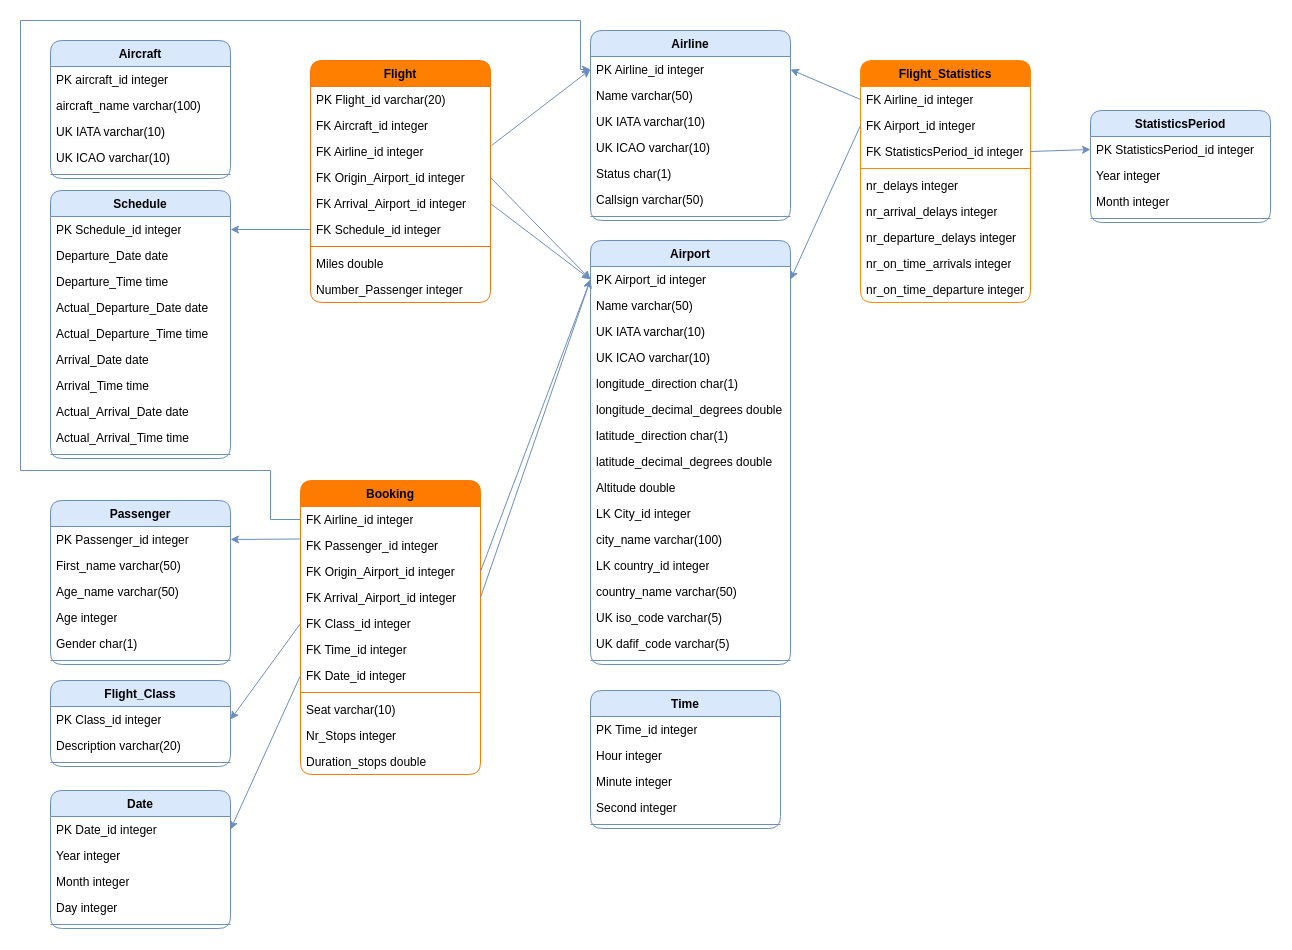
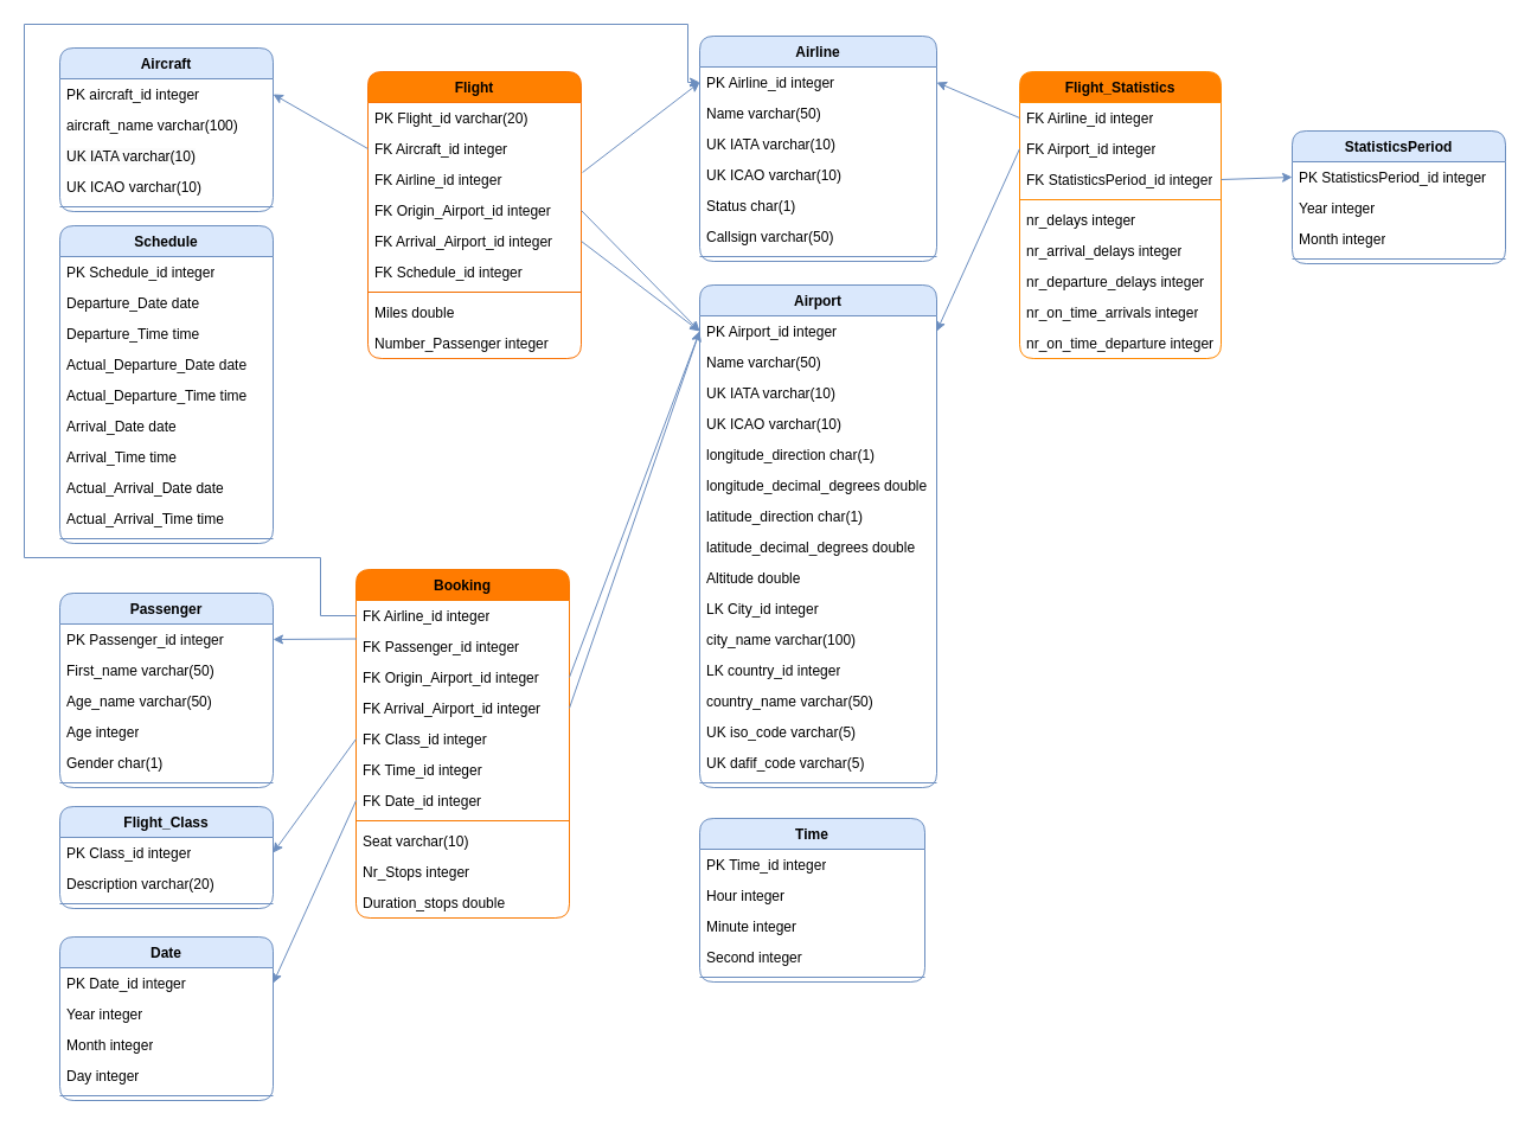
+ <mxCell id="109" value="" style="endArrow=classic;html=1;rounded=1;exitX=0;exitY=0.5;exitDx=0;exitDy=0;entryX=1;entryY=0.5;entryDx=0;entryDy=0;fillColor=#dae8fc;gradientColor=#7ea6e0;strokeColor=#6c8ebf;" parent="1" source="4" target="13" edge="1"><mxGeometry width="50" height="50" relative="1" as="geometry"><mxPoint x="260" y="60" as="sourcePoint" /><mxPoint x="210" y="110" as="targetPoint" /></mxGeometry></mxCell>
- <mxCell id="113" value="" style="endArrow=classic;html=1;rounded=1;exitX=0;exitY=0.5;exitDx=0;exitDy=0;entryX=1;entryY=0.5;entryDx=0;entryDy=0;fillColor=#dae8fc;gradientColor=#7ea6e0;strokeColor=#6c8ebf;" parent="1" source="8" target="36" edge="1"><mxGeometry width="50" height="50" relative="1" as="geometry"><mxPoint x="323" y="333" as="sourcePoint" /><mxPoint x="235" y="190" as="targetPoint" /></mxGeometry></mxCell>
